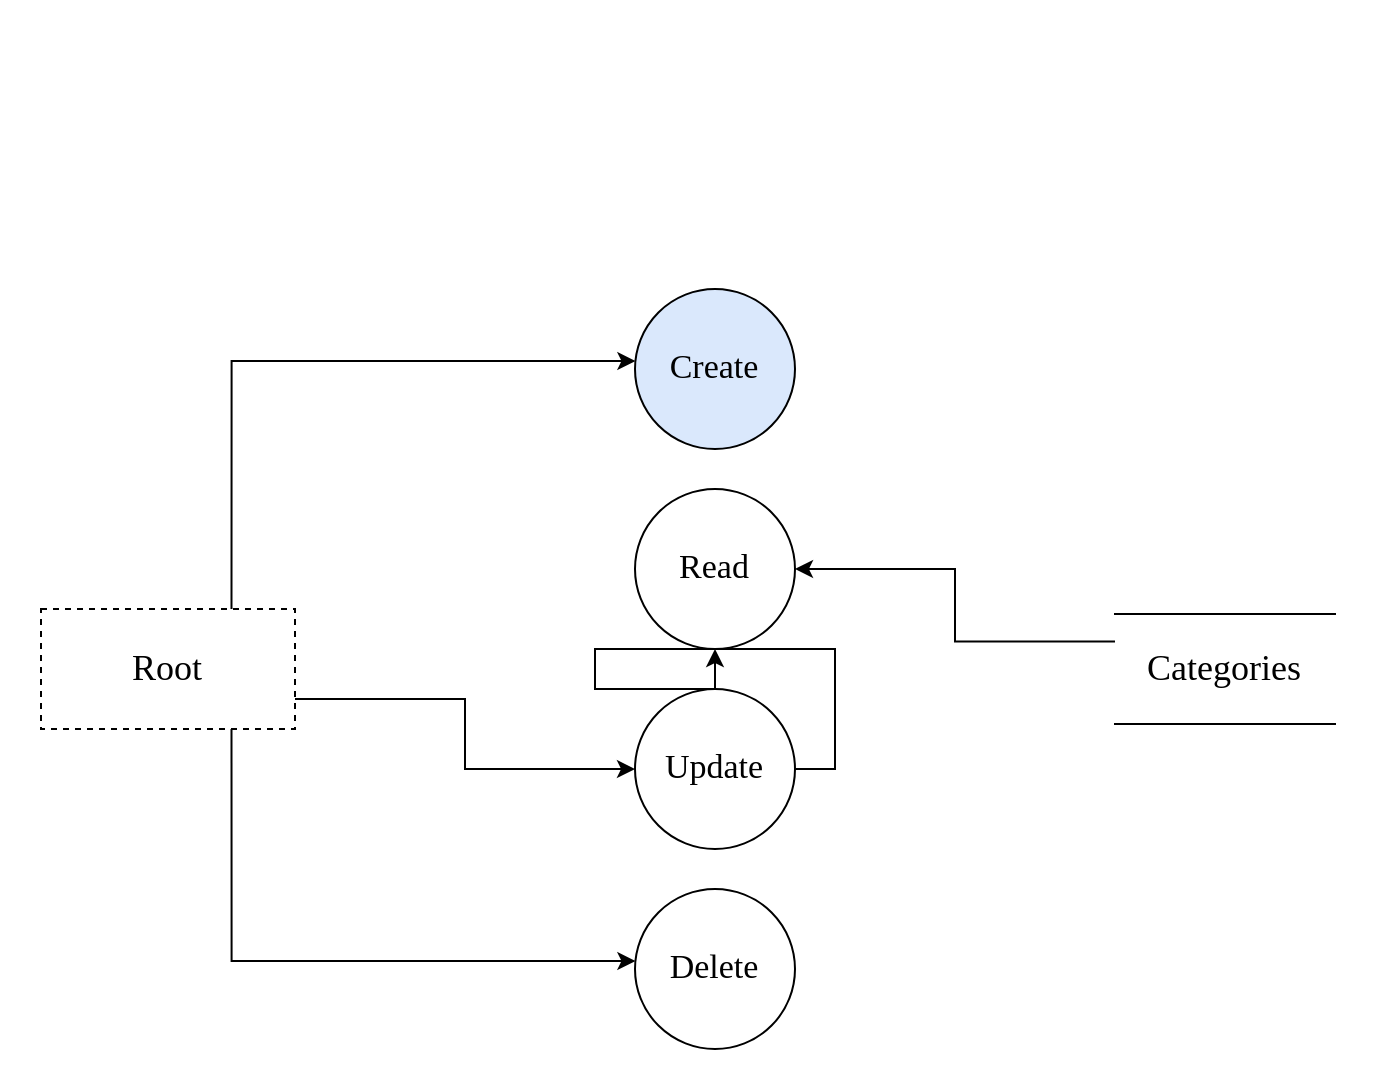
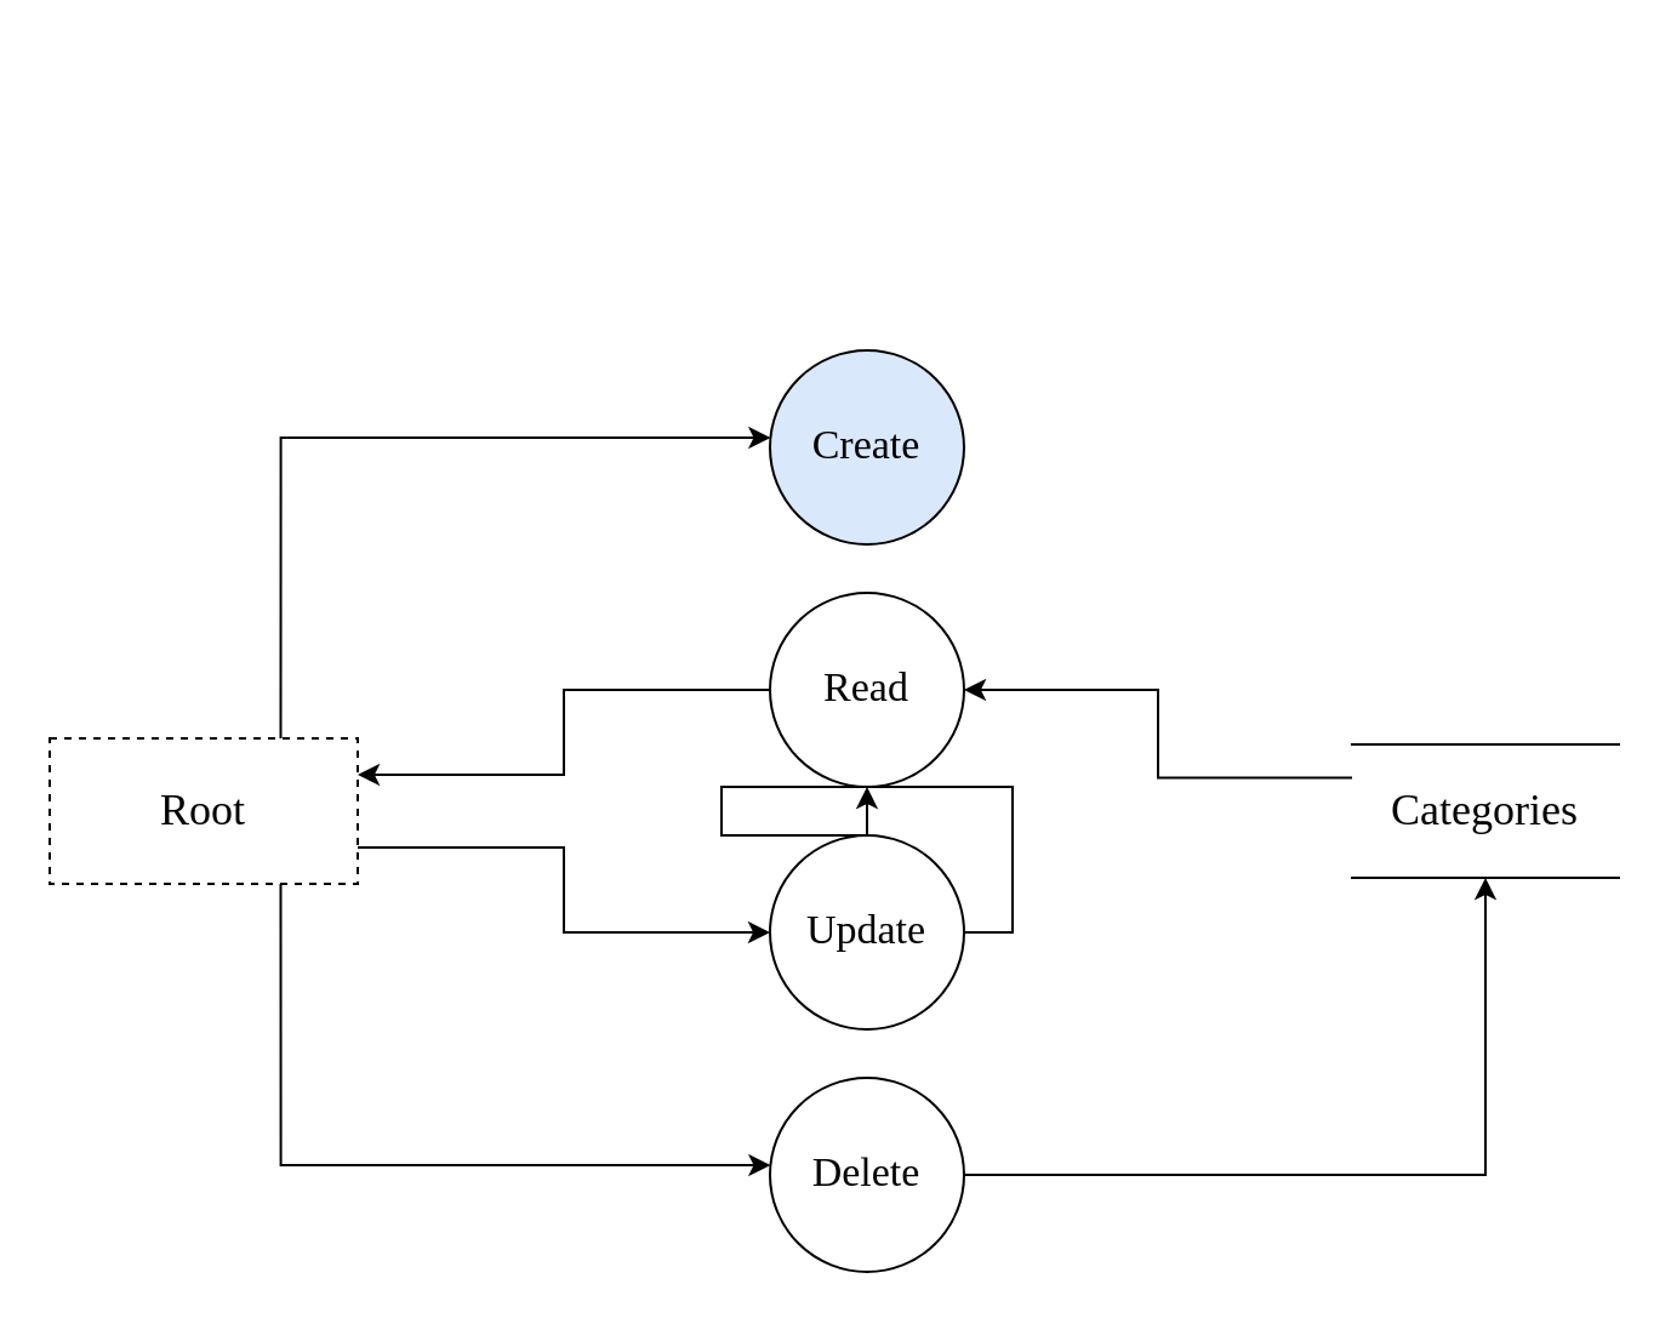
+ <mxCell id="8" style="edgeStyle=orthogonalEdgeStyle;rounded=0;orthogonalLoop=1;jettySize=auto;html=1;entryX=1;entryY=0.25;entryDx=0;entryDy=0;fontFamily=Times New Roman;fontSize=14;endArrow=classic;endFill=1;elbow=vertical;" edge="1" parent="1" source="9" target="7"><mxGeometry relative="1" as="geometry" /></mxCell>
+ <mxCell id="15" style="edgeStyle=orthogonalEdgeStyle;rounded=0;orthogonalLoop=1;jettySize=auto;html=1;endArrow=classic;endFill=1;fontFamily=Times New Roman;" parent="1" source="16" target="11" edge="1"><mxGeometry relative="1" as="geometry" /></mxCell>
